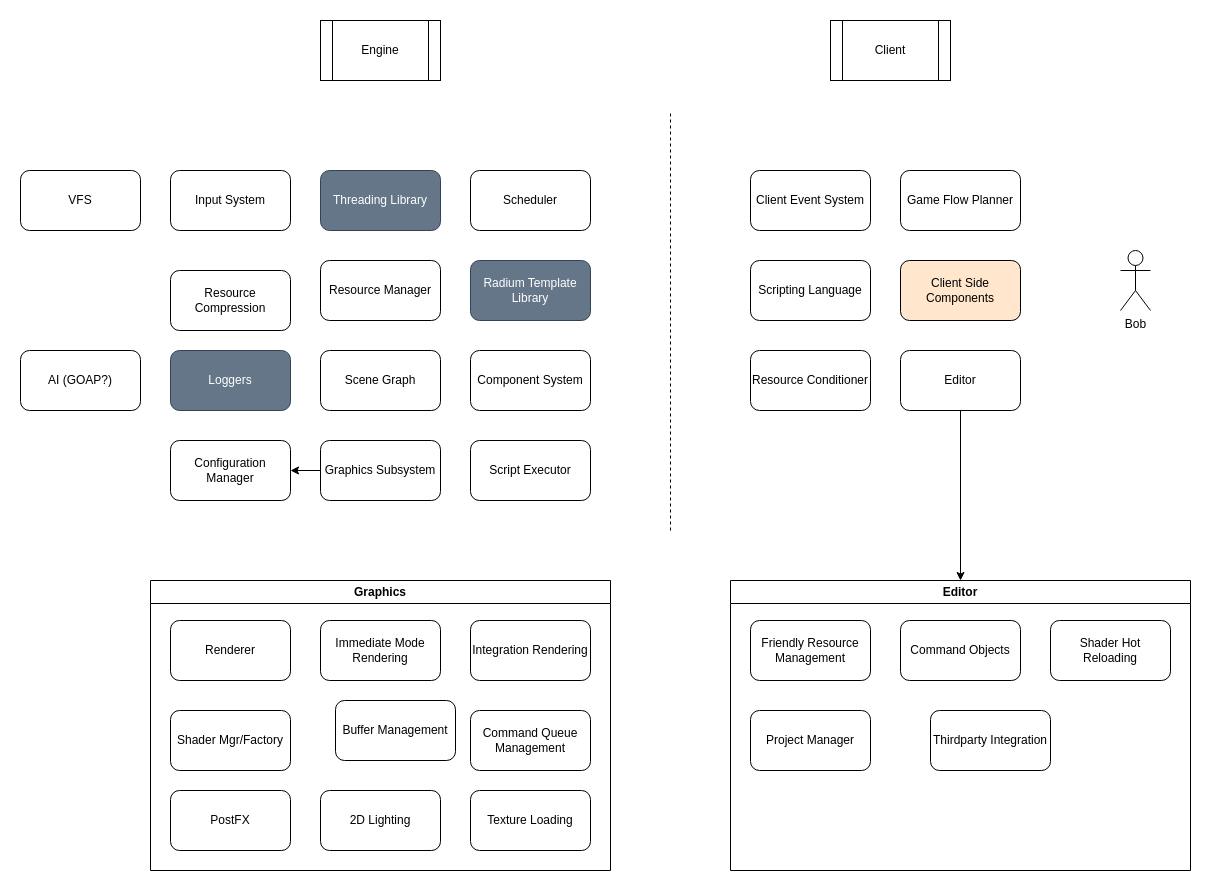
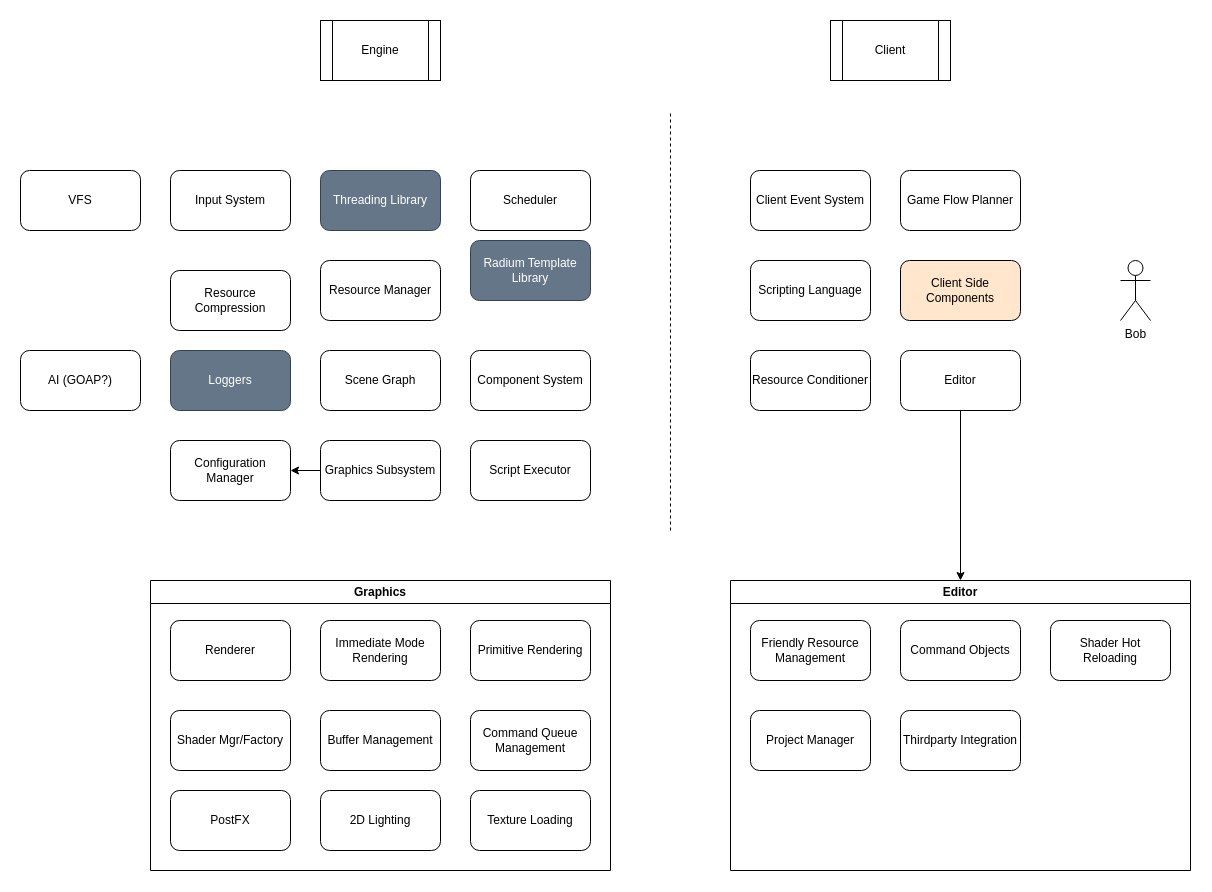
- <mxCell id="43" value="Bob" style="shape=umlActor;verticalLabelPosition=bottom;verticalAlign=top;html=1;outlineConnect=0;" vertex="1" parent="1"><mxGeometry x="1120" y="250" width="30" height="60" as="geometry" /></mxCell>
+ <mxCell id="43" value="Bob" style="shape=umlActor;verticalLabelPosition=bottom;verticalAlign=top;html=1;outlineConnect=0;" vertex="1" parent="1"><mxGeometry x="1120" y="260" width="30" height="60" as="geometry" /></mxCell>
- <mxCell id="2" value="Radium Template Library" style="rounded=1;whiteSpace=wrap;html=1;fillColor=#647687;fontColor=#ffffff;strokeColor=#314354;" parent="1" vertex="1"><mxGeometry x="470" y="260" width="120" height="60" as="geometry" /></mxCell>
+ <mxCell id="2" value="Radium Template Library" style="rounded=1;whiteSpace=wrap;html=1;fillColor=#647687;fontColor=#ffffff;strokeColor=#314354;" parent="1" vertex="1"><mxGeometry x="470" y="240" width="120" height="60" as="geometry" /></mxCell>
- <mxCell id="28" value="Integration Rendering" style="rounded=1;whiteSpace=wrap;html=1;" vertex="1" parent="25"><mxGeometry x="320" y="40" width="120" height="60" as="geometry" /></mxCell>
+ <mxCell id="28" value="Primitive Rendering" style="rounded=1;whiteSpace=wrap;html=1;" vertex="1" parent="25"><mxGeometry x="320" y="40" width="120" height="60" as="geometry" /></mxCell>
- <mxCell id="30" value="Buffer Management" style="rounded=1;whiteSpace=wrap;html=1;" vertex="1" parent="25"><mxGeometry x="185" y="120" width="120" height="60" as="geometry" /></mxCell>
+ <mxCell id="30" value="Buffer Management" style="rounded=1;whiteSpace=wrap;html=1;" vertex="1" parent="25"><mxGeometry x="170" y="130" width="120" height="60" as="geometry" /></mxCell>
- <mxCell id="40" value="Thirdparty Integration" style="rounded=1;whiteSpace=wrap;html=1;" vertex="1" parent="35"><mxGeometry x="200" y="130" width="120" height="60" as="geometry" /></mxCell>
+ <mxCell id="40" value="Thirdparty Integration" style="rounded=1;whiteSpace=wrap;html=1;" vertex="1" parent="35"><mxGeometry x="170" y="130" width="120" height="60" as="geometry" /></mxCell>
